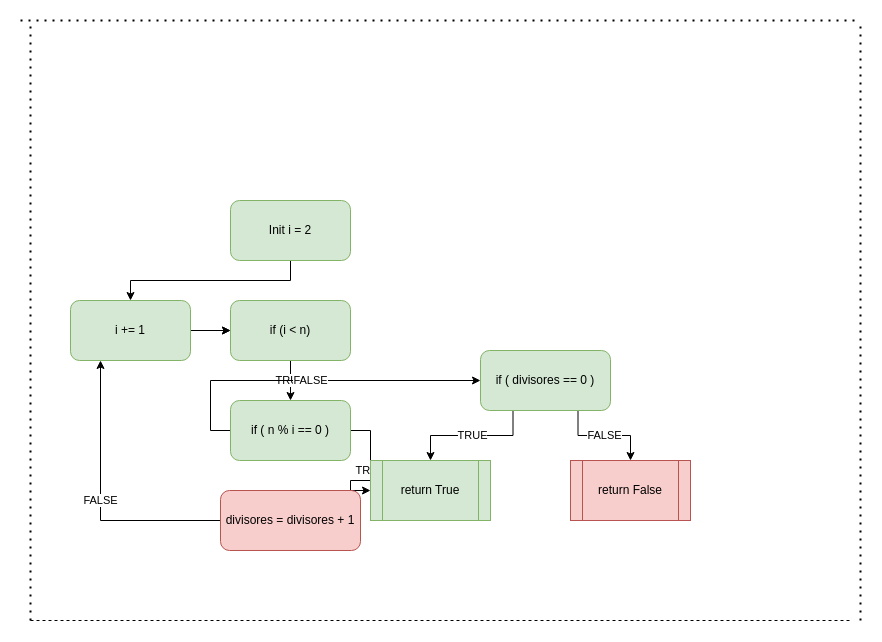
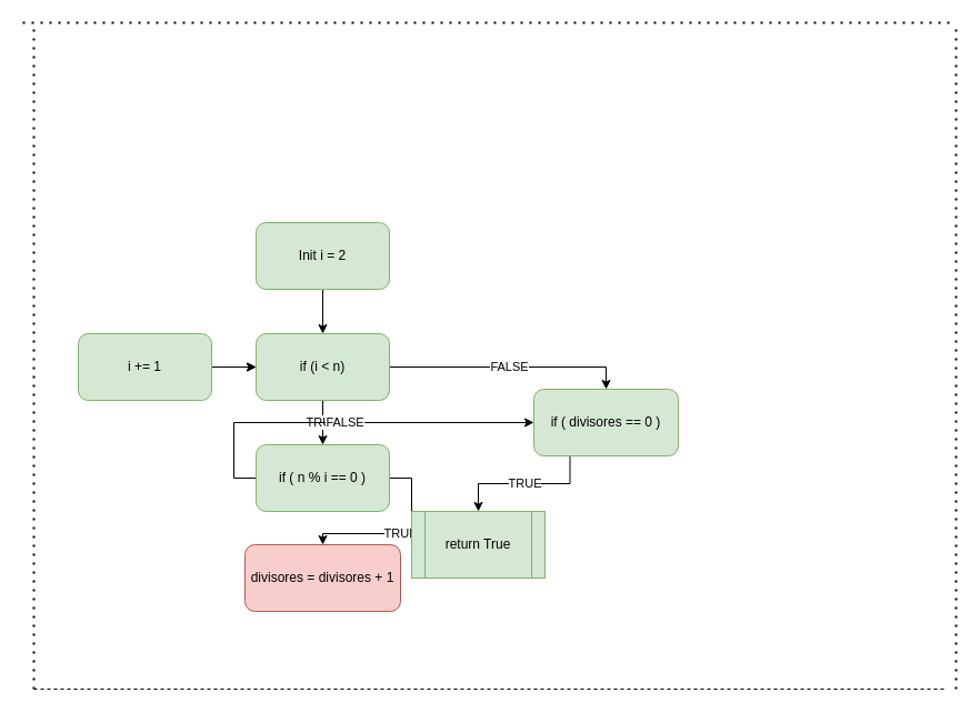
- <mxCell id="2" style="edgeStyle=orthogonalEdgeStyle;rounded=0;orthogonalLoop=1;jettySize=auto;html=1;exitX=0.5;exitY=1;exitDx=0;exitDy=0;" edge="1" parent="1" source="3" target="14"><mxGeometry relative="1" as="geometry"><mxPoint x="290" y="300" as="targetPoint" /></mxGeometry></mxCell>
+ <mxCell id="2" style="edgeStyle=orthogonalEdgeStyle;rounded=0;orthogonalLoop=1;jettySize=auto;html=1;exitX=0.5;exitY=1;exitDx=0;exitDy=0;" edge="1" parent="1" source="3" target="6"><mxGeometry relative="1" as="geometry"><mxPoint x="290" y="300" as="targetPoint" /></mxGeometry></mxCell>
+ <mxCell id="5" value="FALSE" style="edgeStyle=orthogonalEdgeStyle;rounded=0;orthogonalLoop=1;jettySize=auto;html=1;exitX=1;exitY=0.5;exitDx=0;exitDy=0;entryX=0.5;entryY=0;entryDx=0;entryDy=0;" edge="1" parent="1" source="6" target="17"><mxGeometry relative="1" as="geometry" /></mxCell>
- <mxCell id="15" value="FALSE" style="edgeStyle=orthogonalEdgeStyle;rounded=0;orthogonalLoop=1;jettySize=auto;html=1;exitX=0.75;exitY=1;exitDx=0;exitDy=0;entryX=0.5;entryY=0;entryDx=0;entryDy=0;" edge="1" parent="1" source="17" target="19"><mxGeometry relative="1" as="geometry" /></mxCell>
- <mxCell id="7" value="TRUE" style="edgeStyle=orthogonalEdgeStyle;rounded=0;orthogonalLoop=1;jettySize=auto;html=1;exitX=1;exitY=0.5;exitDx=0;exitDy=0;" edge="1" parent="1" source="9" target="18"><mxGeometry relative="1" as="geometry"><mxPoint x="390" y="480" as="targetPoint" /></mxGeometry></mxCell>
+ <mxCell id="7" value="TRUE" style="edgeStyle=orthogonalEdgeStyle;rounded=0;orthogonalLoop=1;jettySize=auto;html=1;exitX=1;exitY=0.5;exitDx=0;exitDy=0;" edge="1" parent="1" source="9" target="11"><mxGeometry relative="1" as="geometry"><mxPoint x="390" y="480" as="targetPoint" /></mxGeometry></mxCell>
- <mxCell id="19" value="return False" style="shape=process;whiteSpace=wrap;html=1;backgroundOutline=1;fillColor=#f8cecc;strokeColor=#b85450;" vertex="1" parent="1"><mxGeometry x="570" y="460" width="120" height="60" as="geometry" /></mxCell>
- <mxCell id="10" value="FALSE" style="edgeStyle=orthogonalEdgeStyle;rounded=0;orthogonalLoop=1;jettySize=auto;html=1;exitX=0;exitY=0.5;exitDx=0;exitDy=0;entryX=0.25;entryY=1;entryDx=0;entryDy=0;" edge="1" parent="1" source="11" target="14"><mxGeometry relative="1" as="geometry" /></mxCell>
